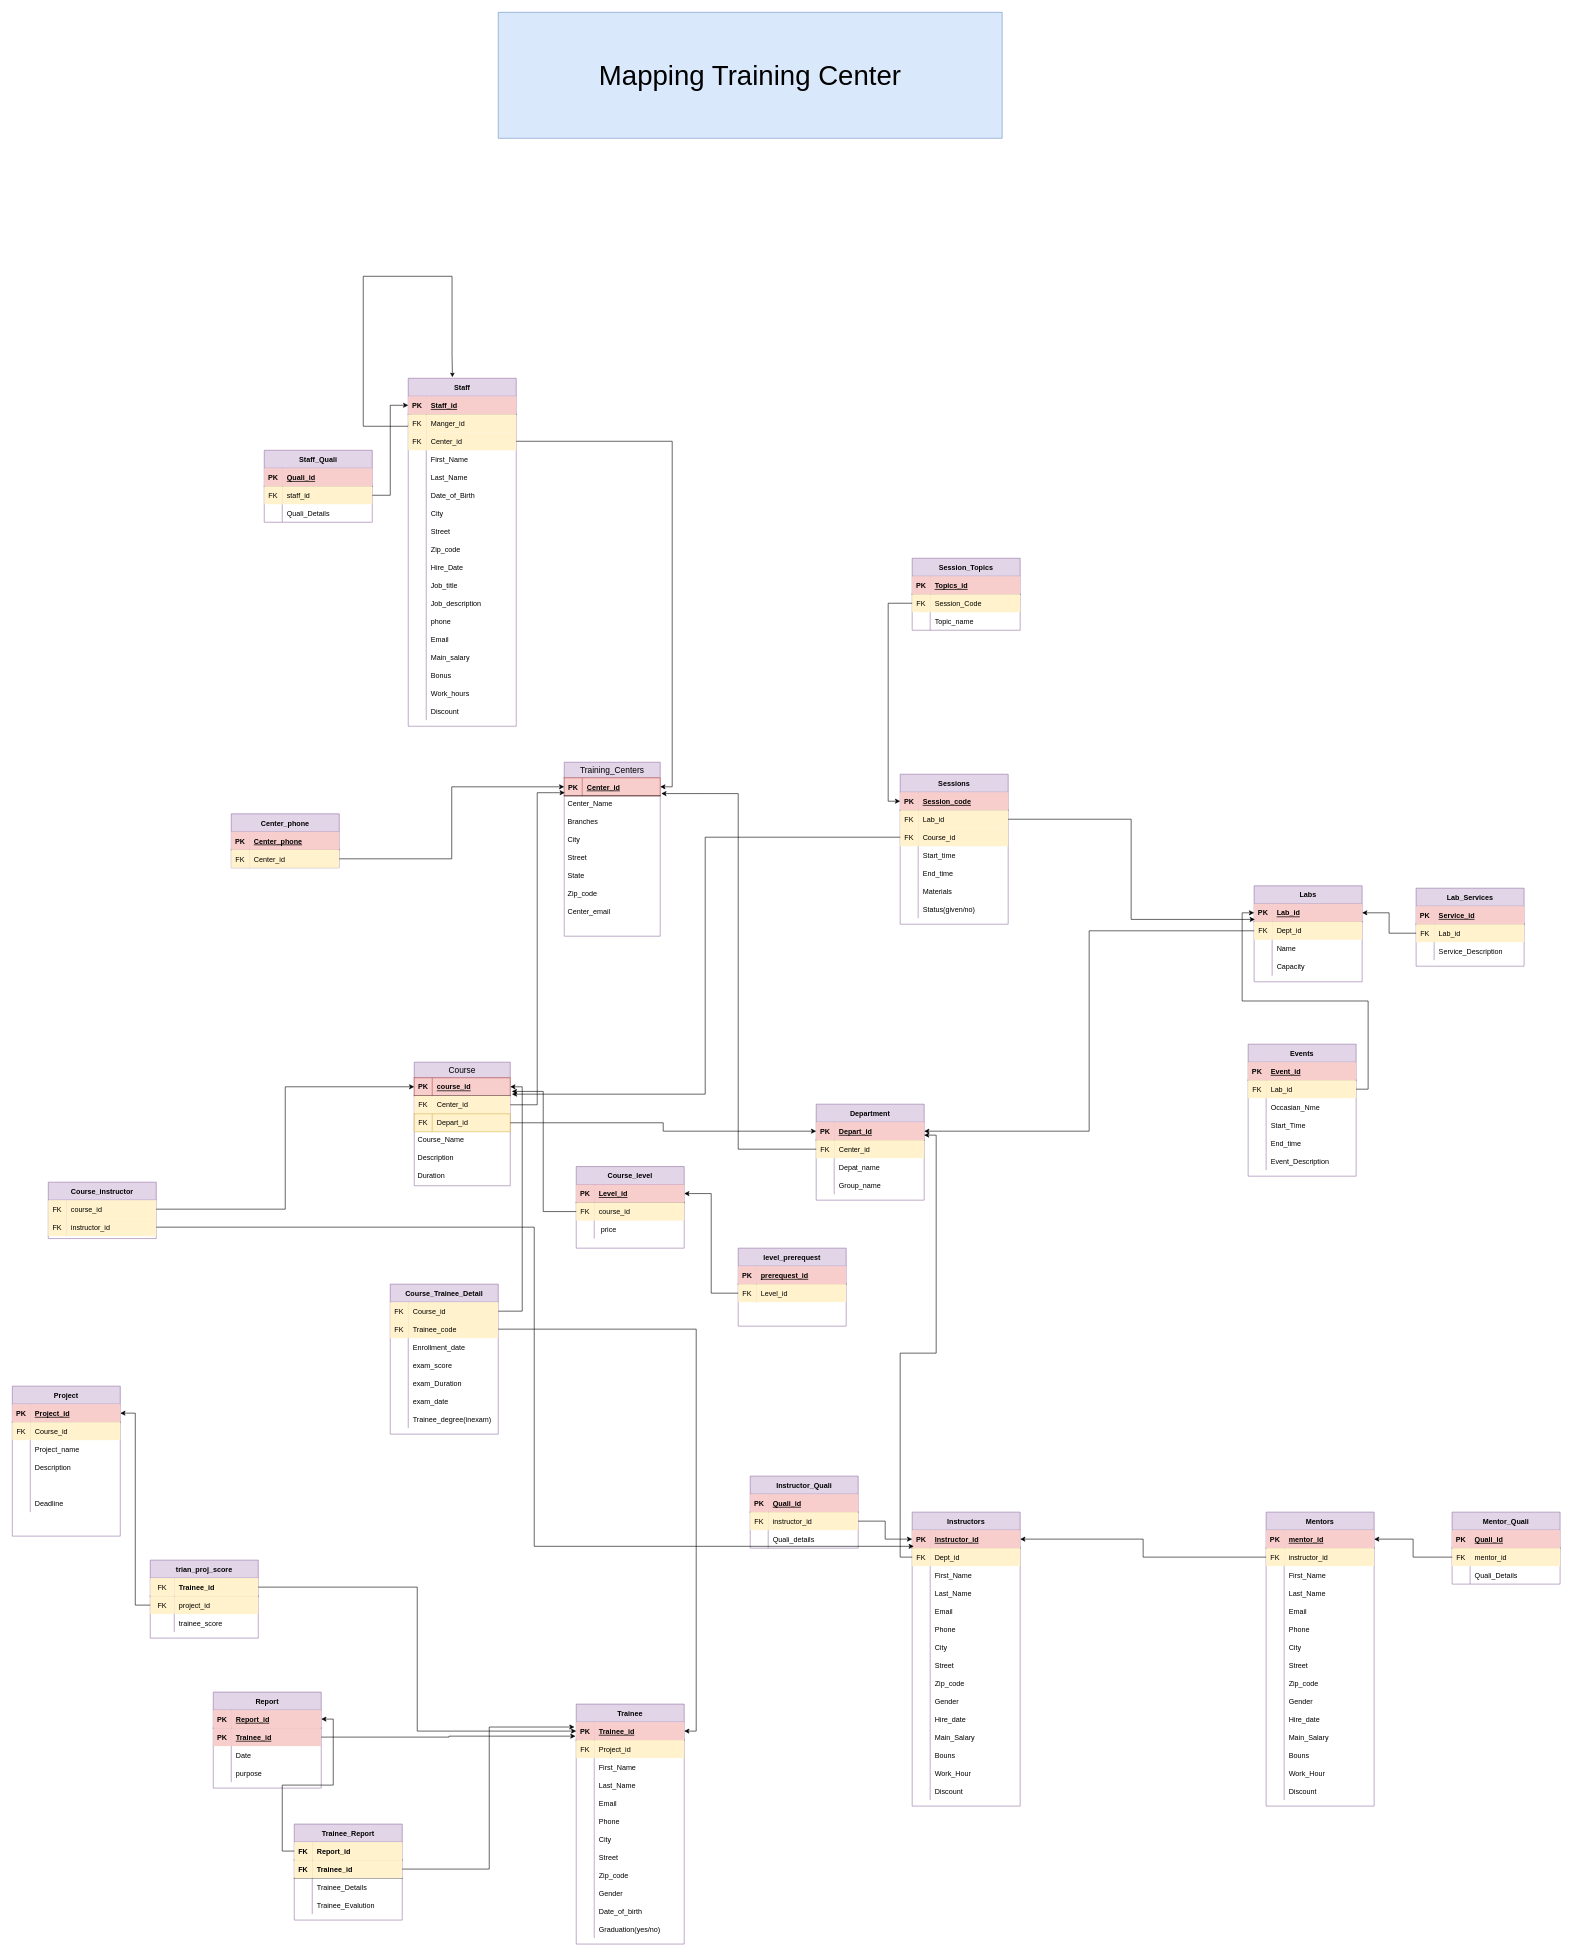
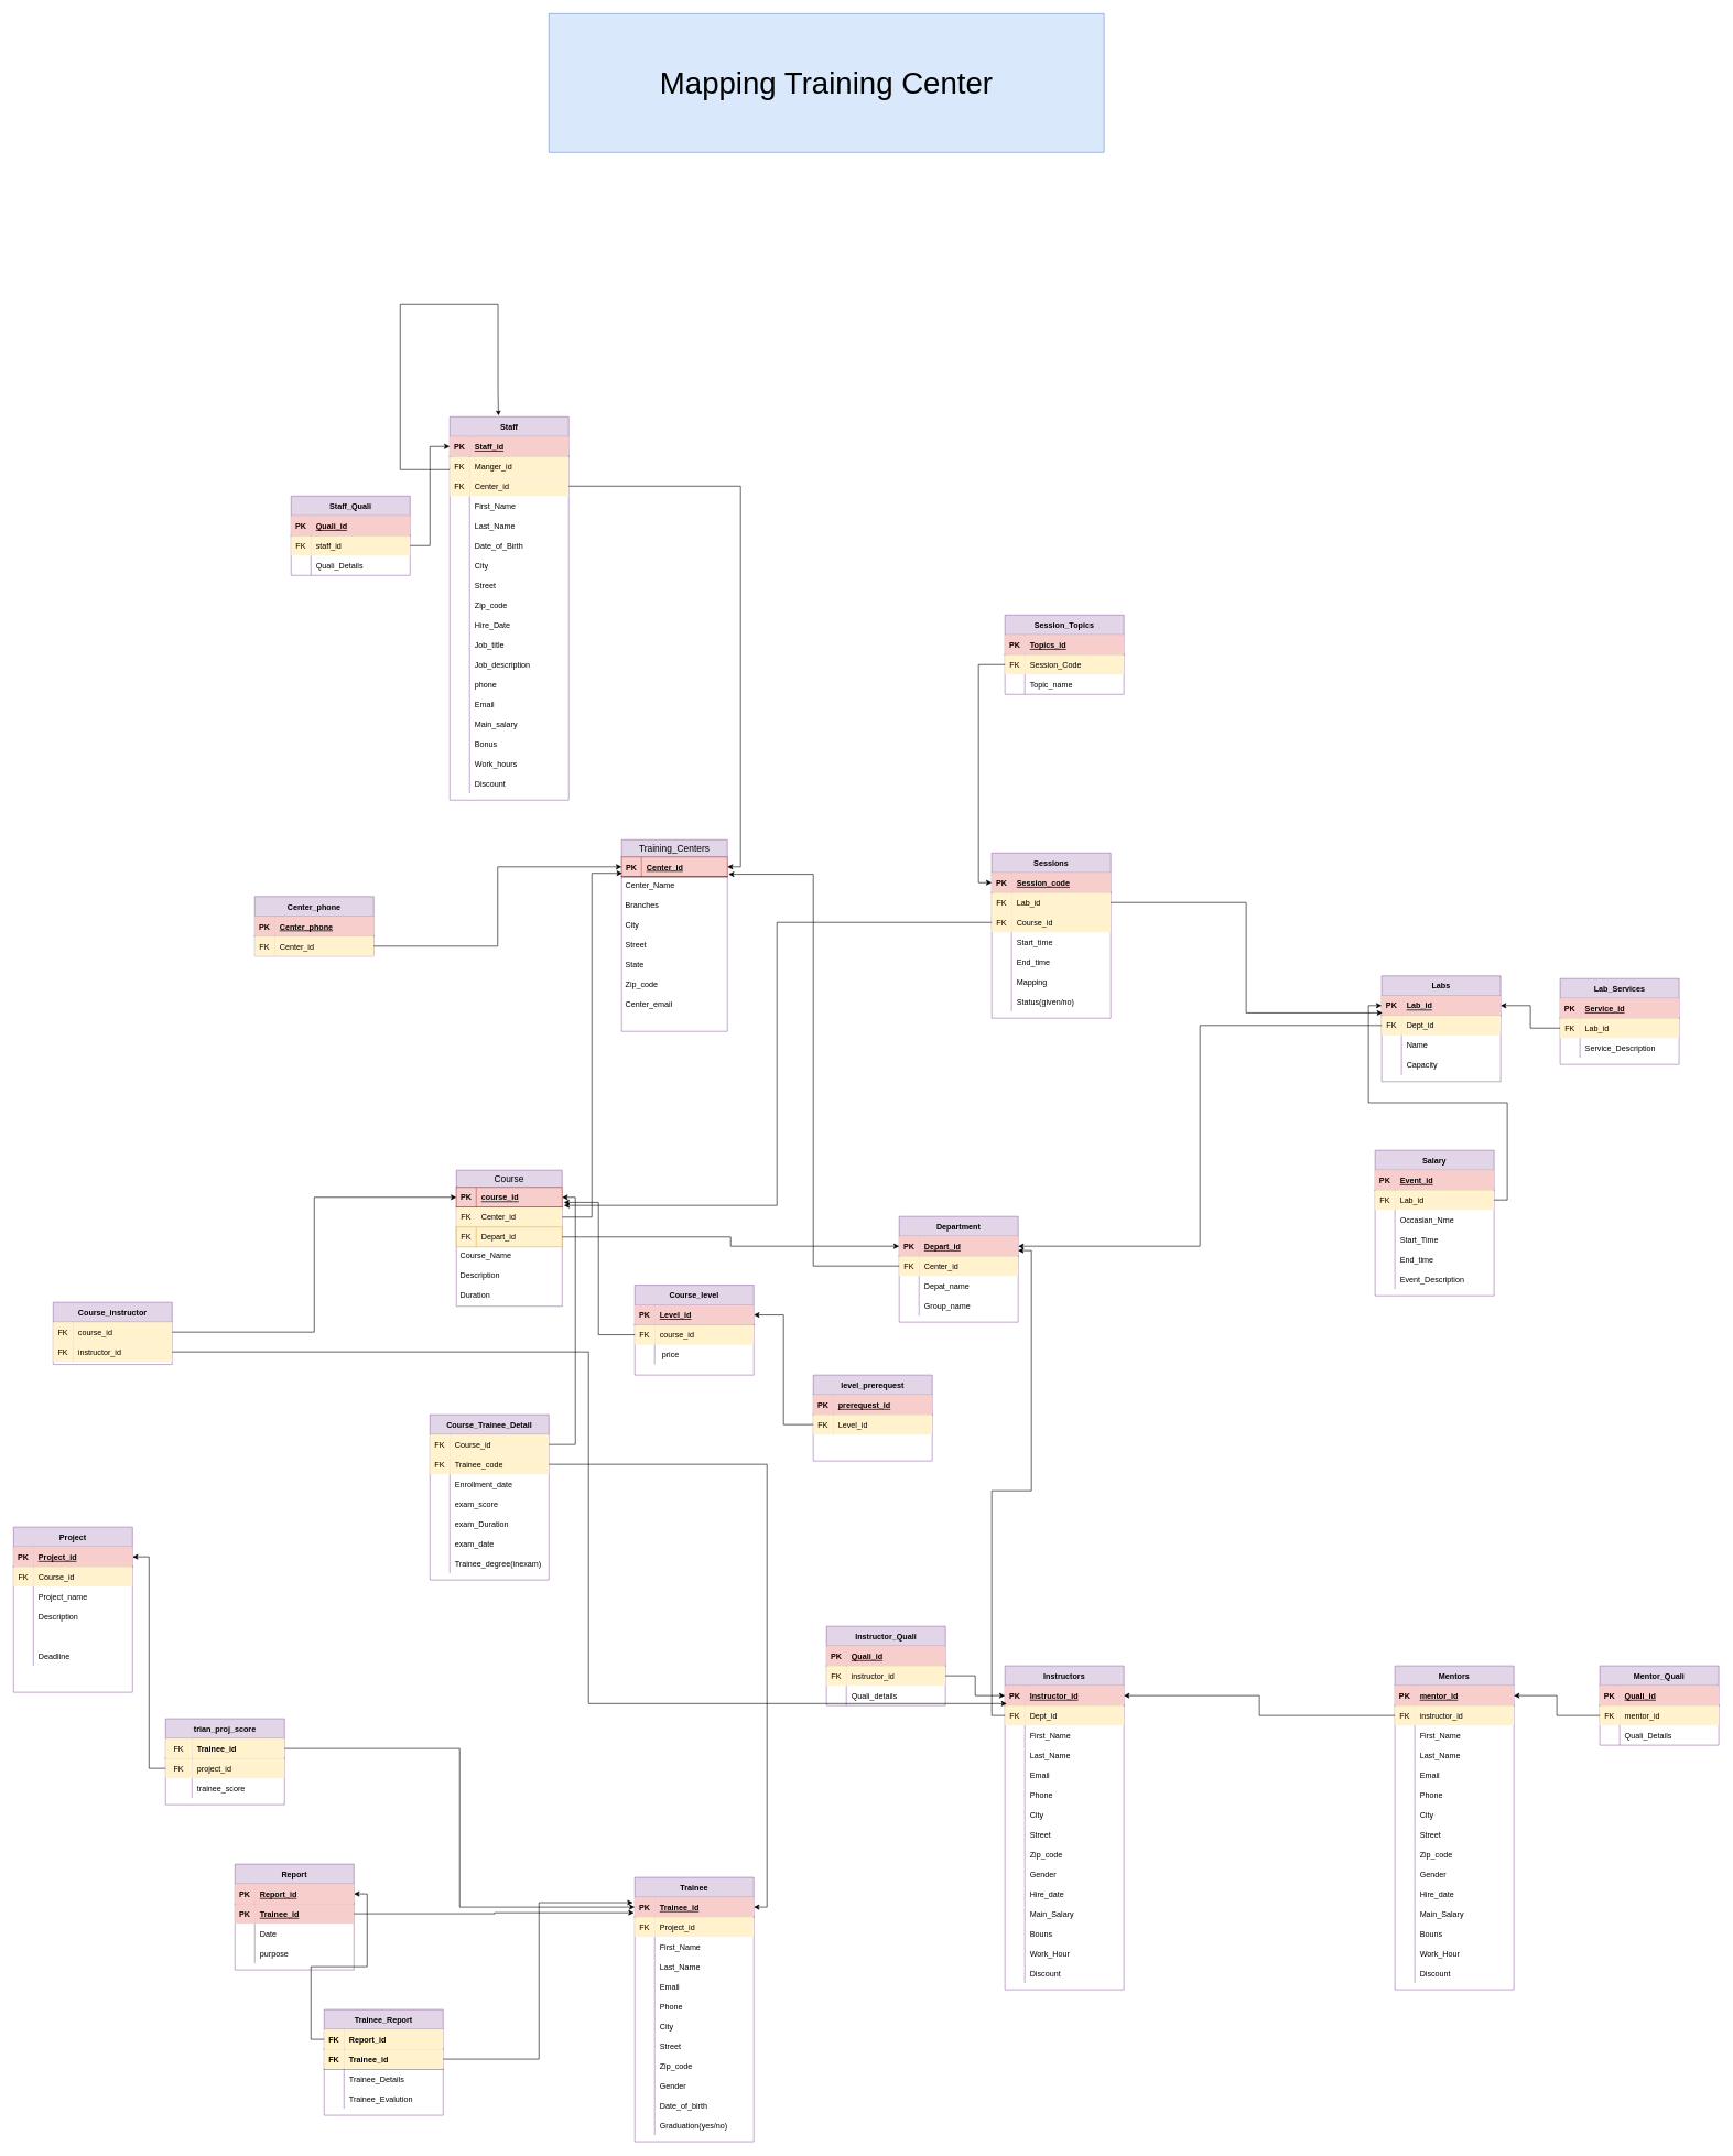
- <mxCell id="94" value="Materials" style="shape=partialRectangle;connectable=0;fillColor=none;top=0;left=0;bottom=0;right=0;align=left;spacingLeft=6;overflow=hidden;" parent="92" vertex="1"><mxGeometry x="30" width="150" height="30" as="geometry" /></mxCell>
+ <mxCell id="94" value="Mapping" style="shape=partialRectangle;connectable=0;fillColor=none;top=0;left=0;bottom=0;right=0;align=left;spacingLeft=6;overflow=hidden;" parent="92" vertex="1"><mxGeometry x="30" width="150" height="30" as="geometry" /></mxCell>
- <mxCell id="130" value="Events" style="shape=table;startSize=30;container=1;collapsible=1;childLayout=tableLayout;fixedRows=1;rowLines=0;fontStyle=1;align=center;resizeLast=1;fillColor=#e1d5e7;strokeColor=#9673a6;" parent="1" vertex="1"><mxGeometry x="2080" y="1740" width="180" height="220" as="geometry" /></mxCell>
+ <mxCell id="130" value="Salary" style="shape=table;startSize=30;container=1;collapsible=1;childLayout=tableLayout;fixedRows=1;rowLines=0;fontStyle=1;align=center;resizeLast=1;fillColor=#e1d5e7;strokeColor=#9673a6;" parent="1" vertex="1"><mxGeometry x="2080" y="1740" width="180" height="220" as="geometry" /></mxCell>
